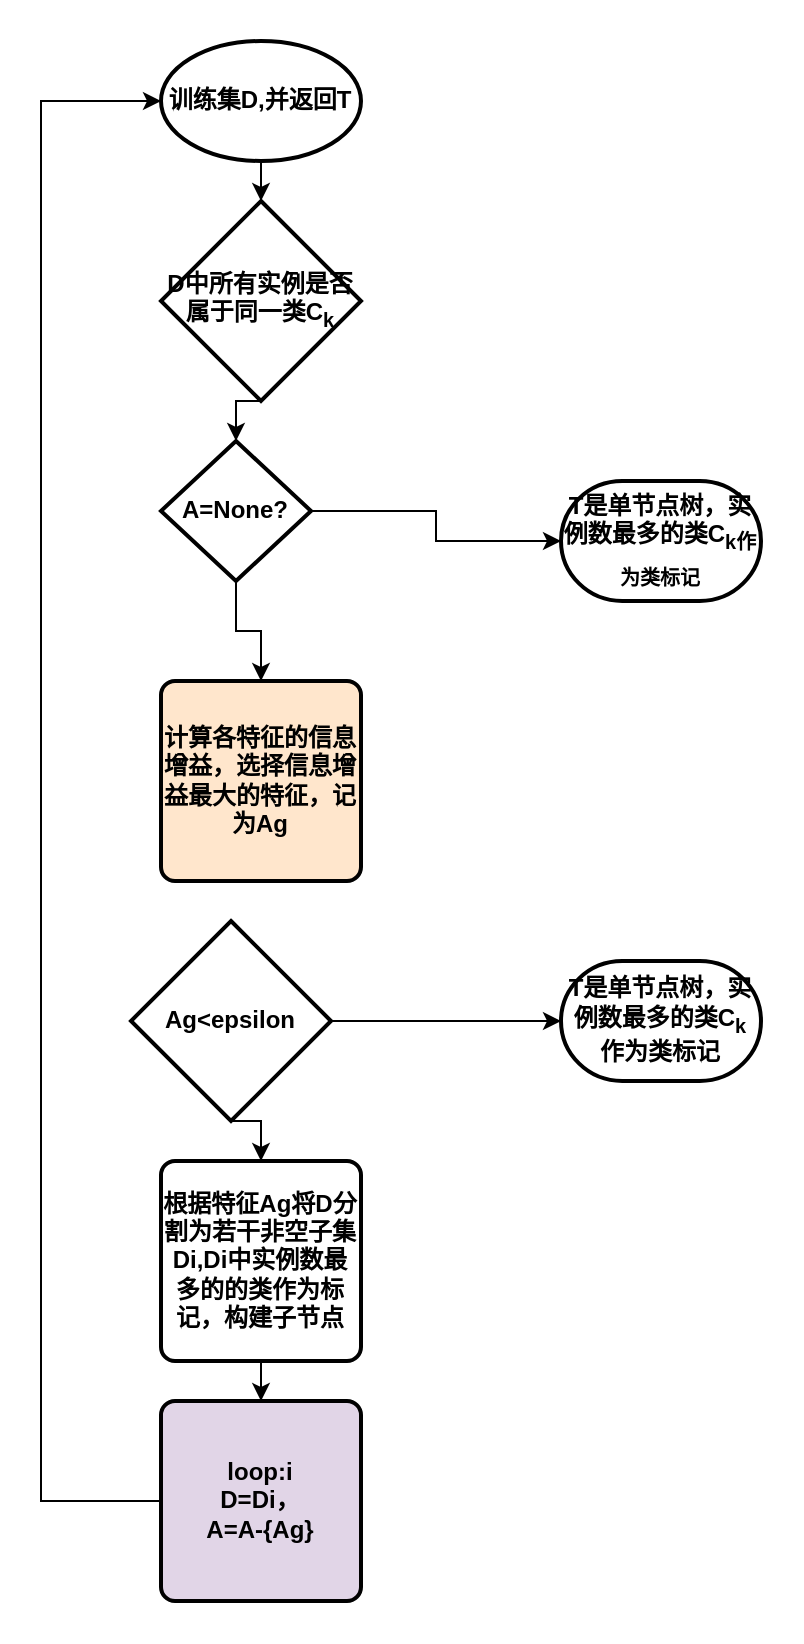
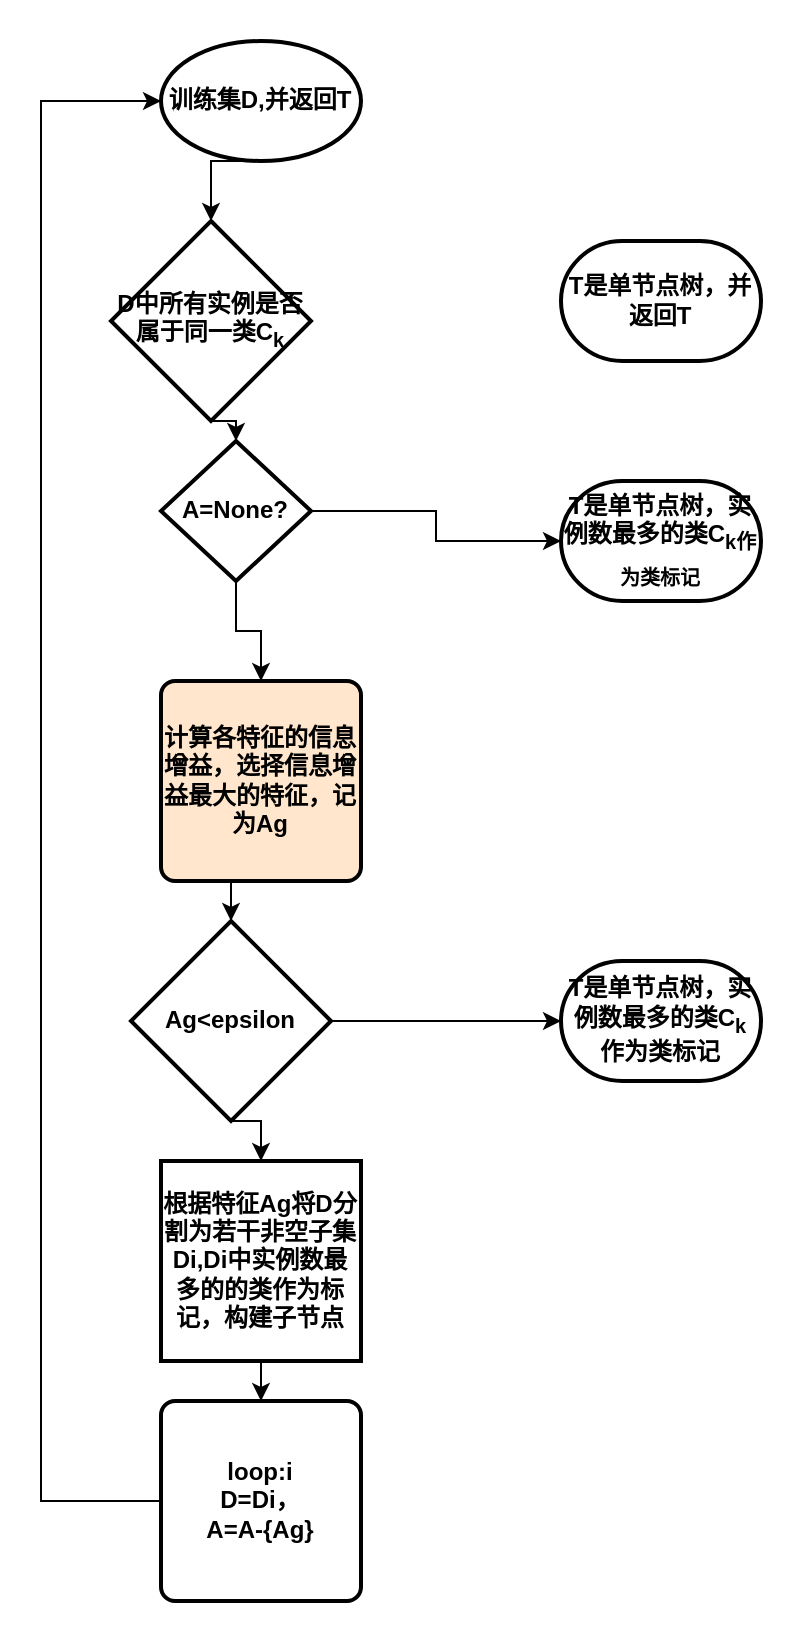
- <mxCell id="5" value="&lt;b&gt;D中所有实例是否属于同一类C&lt;sub&gt;k&lt;/sub&gt;&lt;/b&gt;" style="strokeWidth=2;html=1;shape=mxgraph.flowchart.decision;whiteSpace=wrap;" vertex="1" parent="1"><mxGeometry x="80" y="100" width="100" height="100" as="geometry" /></mxCell>
+ <mxCell id="5" value="&lt;b&gt;D中所有实例是否属于同一类C&lt;sub&gt;k&lt;/sub&gt;&lt;/b&gt;" style="strokeWidth=2;html=1;shape=mxgraph.flowchart.decision;whiteSpace=wrap;" vertex="1" parent="1"><mxGeometry x="55" y="110" width="100" height="100" as="geometry" /></mxCell>
+ <mxCell id="6" value="&lt;b&gt;T是单节点树，并返回T&lt;/b&gt;" style="strokeWidth=2;html=1;shape=mxgraph.flowchart.terminator;whiteSpace=wrap;" vertex="1" parent="1"><mxGeometry x="280" y="120" width="100" height="60" as="geometry" /></mxCell>
+ <mxCell id="11" style="edgeStyle=orthogonalEdgeStyle;rounded=0;orthogonalLoop=1;jettySize=auto;html=1;exitX=0.5;exitY=1;exitDx=0;exitDy=0;entryX=0.5;entryY=0;entryDx=0;entryDy=0;entryPerimeter=0;" edge="1" parent="1" source="12" target="15"><mxGeometry relative="1" as="geometry" /></mxCell>
- <mxCell id="18" value="&lt;b&gt;根据特征Ag将D分割为若干非空子集Di,Di中实例数最多的的类作为标记，构建子节点&lt;/b&gt;" style="rounded=1;whiteSpace=wrap;html=1;absoluteArcSize=1;arcSize=14;strokeWidth=2;" vertex="1" parent="1"><mxGeometry x="80" y="580" width="100" height="100" as="geometry" /></mxCell>
+ <mxCell id="18" value="&lt;b&gt;根据特征Ag将D分割为若干非空子集Di,Di中实例数最多的的类作为标记，构建子节点&lt;/b&gt;" style="whiteSpace=wrap;html=1;absoluteArcSize=1;arcSize=14;strokeWidth=2;rounded=0;" vertex="1" parent="1"><mxGeometry x="80" y="580" width="100" height="100" as="geometry" /></mxCell>
- <mxCell id="20" value="&lt;b&gt;loop:i&lt;br&gt;D=Di，&lt;br&gt;A=A-{Ag}&lt;/b&gt;" style="rounded=1;whiteSpace=wrap;html=1;absoluteArcSize=1;arcSize=14;strokeWidth=2;fillColor=#e1d5e7;" vertex="1" parent="1"><mxGeometry x="80" y="700" width="100" height="100" as="geometry" /></mxCell>
+ <mxCell id="20" value="&lt;b&gt;loop:i&lt;br&gt;D=Di，&lt;br&gt;A=A-{Ag}&lt;/b&gt;" style="rounded=1;whiteSpace=wrap;html=1;absoluteArcSize=1;arcSize=14;strokeWidth=2;" vertex="1" parent="1"><mxGeometry x="80" y="700" width="100" height="100" as="geometry" /></mxCell>
